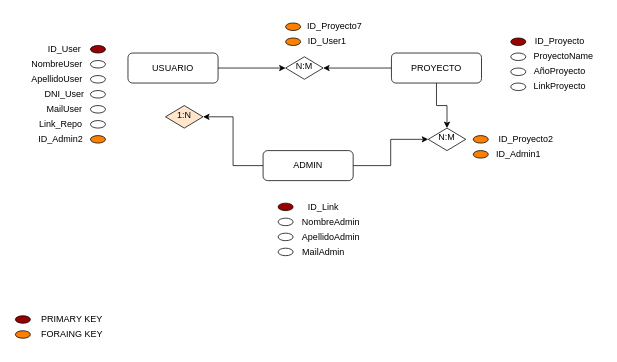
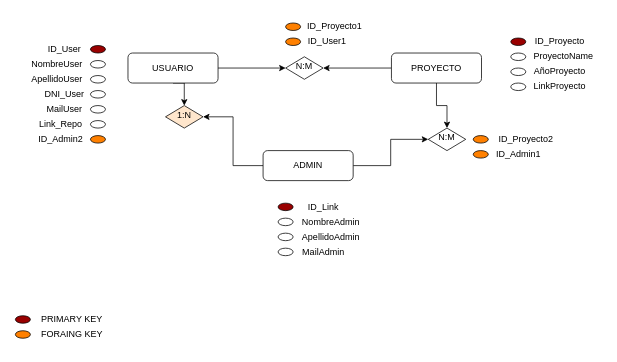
- <mxCell id="44" value="ID_Proyecto7" style="text;html=1;align=center;verticalAlign=middle;resizable=0;points=[];autosize=1;strokeColor=none;fillColor=none;" parent="1" vertex="1"><mxGeometry x="395" y="20" width="100" height="30" as="geometry" /></mxCell>
+ <mxCell id="44" value="ID_Proyecto1" style="text;html=1;align=center;verticalAlign=middle;resizable=0;points=[];autosize=1;strokeColor=none;fillColor=none;" parent="1" vertex="1"><mxGeometry x="395" y="20" width="100" height="30" as="geometry" /></mxCell>
+ <mxCell id="2" style="edgeStyle=orthogonalEdgeStyle;rounded=0;orthogonalLoop=1;jettySize=auto;html=1;exitX=0.5;exitY=1;exitDx=0;exitDy=0;entryX=0.5;entryY=0;entryDx=0;entryDy=0;" parent="1" source="4" target="40" edge="1"><mxGeometry relative="1" as="geometry" /></mxCell>
